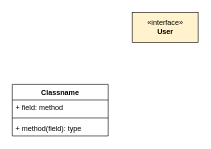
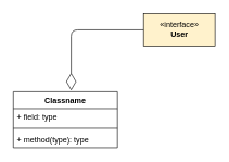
+ <mxCell id="7" value="" style="endArrow=diamondThin;endFill=0;endSize=24;html=1;entryX=0.556;entryY=-0.023;entryDx=0;entryDy=0;entryPerimeter=0;exitX=0;exitY=0.5;exitDx=0;exitDy=0;" edge="1" parent="1" source="2" target="3"><mxGeometry width="160" relative="1" as="geometry"><mxPoint x="210" y="40" as="sourcePoint" /><mxPoint x="130" y="-10" as="targetPoint" /><Array as="points"><mxPoint x="109" y="45" /></Array></mxGeometry></mxCell>
- <mxCell id="4" value="+ field: method" style="text;strokeColor=none;fillColor=none;align=left;verticalAlign=top;spacingLeft=4;spacingRight=4;overflow=hidden;rotatable=0;points=[[0,0.5],[1,0.5]];portConstraint=eastwest;" vertex="1" parent="3"><mxGeometry y="26" width="160" height="26" as="geometry" /></mxCell>
+ <mxCell id="4" value="+ field: type" style="text;strokeColor=none;fillColor=none;align=left;verticalAlign=top;spacingLeft=4;spacingRight=4;overflow=hidden;rotatable=0;points=[[0,0.5],[1,0.5]];portConstraint=eastwest;" vertex="1" parent="3"><mxGeometry y="26" width="160" height="26" as="geometry" /></mxCell>
- <mxCell id="6" value="+ method(field): type" style="text;strokeColor=none;fillColor=none;align=left;verticalAlign=top;spacingLeft=4;spacingRight=4;overflow=hidden;rotatable=0;points=[[0,0.5],[1,0.5]];portConstraint=eastwest;" vertex="1" parent="3"><mxGeometry y="60" width="160" height="26" as="geometry" /></mxCell>
+ <mxCell id="6" value="+ method(type): type" style="text;strokeColor=none;fillColor=none;align=left;verticalAlign=top;spacingLeft=4;spacingRight=4;overflow=hidden;rotatable=0;points=[[0,0.5],[1,0.5]];portConstraint=eastwest;" vertex="1" parent="3"><mxGeometry y="60" width="160" height="26" as="geometry" /></mxCell>
